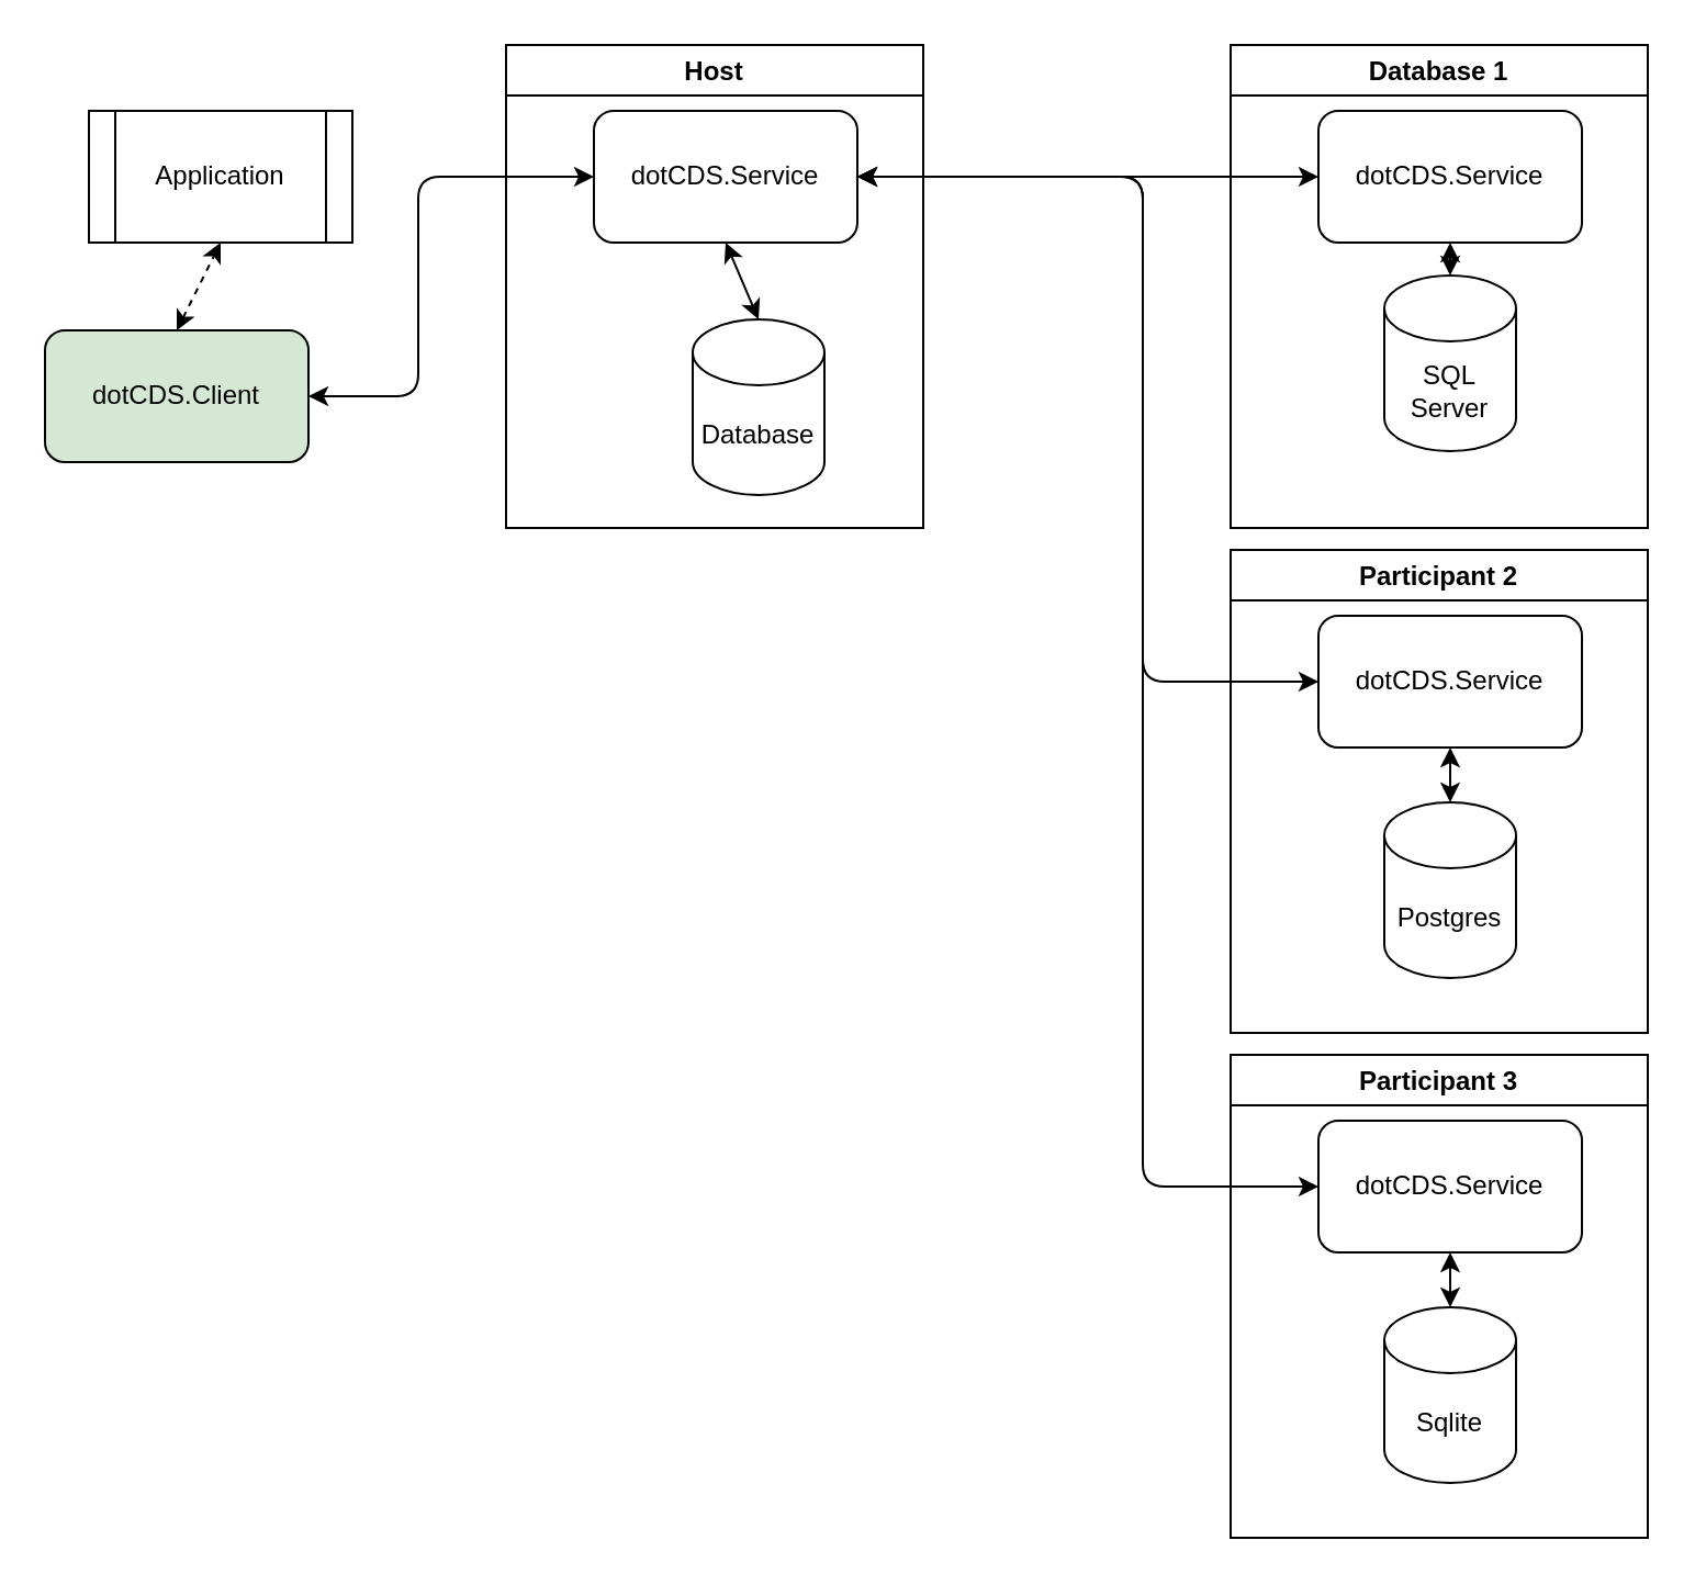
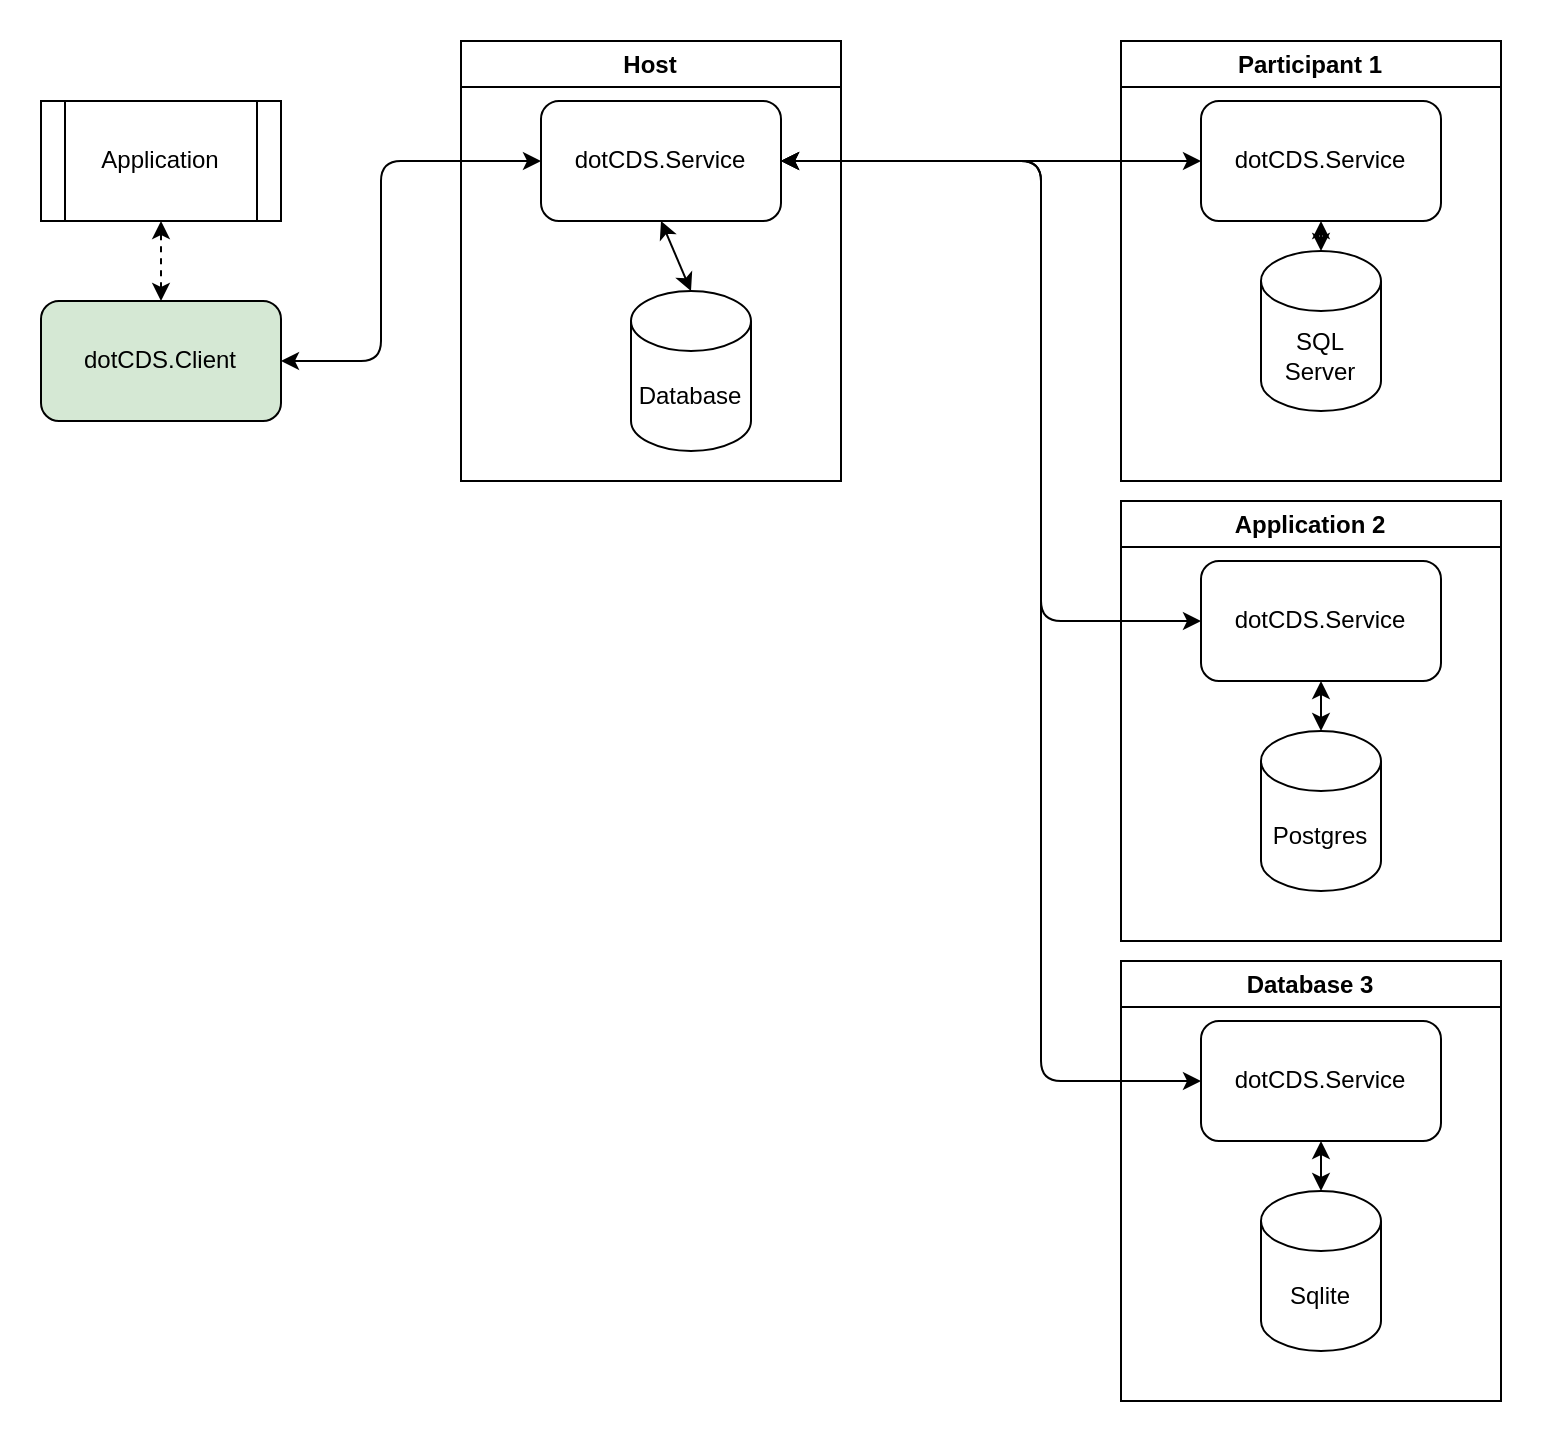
- <mxCell id="2" value="Database 1" style="swimlane;" vertex="1" parent="1"><mxGeometry x="560" y="20" width="190" height="220" as="geometry" /></mxCell>
+ <mxCell id="2" value="Participant 1" style="swimlane;" vertex="1" parent="1"><mxGeometry x="560" y="20" width="190" height="220" as="geometry" /></mxCell>
- <mxCell id="25" value="Application" style="shape=process;whiteSpace=wrap;html=1;backgroundOutline=1;" vertex="1" parent="1"><mxGeometry x="40" y="50" width="120" height="60" as="geometry" /></mxCell>
+ <mxCell id="25" value="Application" style="shape=process;whiteSpace=wrap;html=1;backgroundOutline=1;" vertex="1" parent="1"><mxGeometry x="20" y="50" width="120" height="60" as="geometry" /></mxCell>
- <mxCell id="7" value="Participant 2" style="swimlane;" vertex="1" parent="1"><mxGeometry x="560" y="250" width="190" height="220" as="geometry" /></mxCell>
+ <mxCell id="7" value="Application 2" style="swimlane;" vertex="1" parent="1"><mxGeometry x="560" y="250" width="190" height="220" as="geometry" /></mxCell>
- <mxCell id="17" value="Participant 3" style="swimlane;" vertex="1" parent="1"><mxGeometry x="560" y="480" width="190" height="220" as="geometry" /></mxCell>
+ <mxCell id="17" value="Database 3" style="swimlane;" vertex="1" parent="1"><mxGeometry x="560" y="480" width="190" height="220" as="geometry" /></mxCell>
